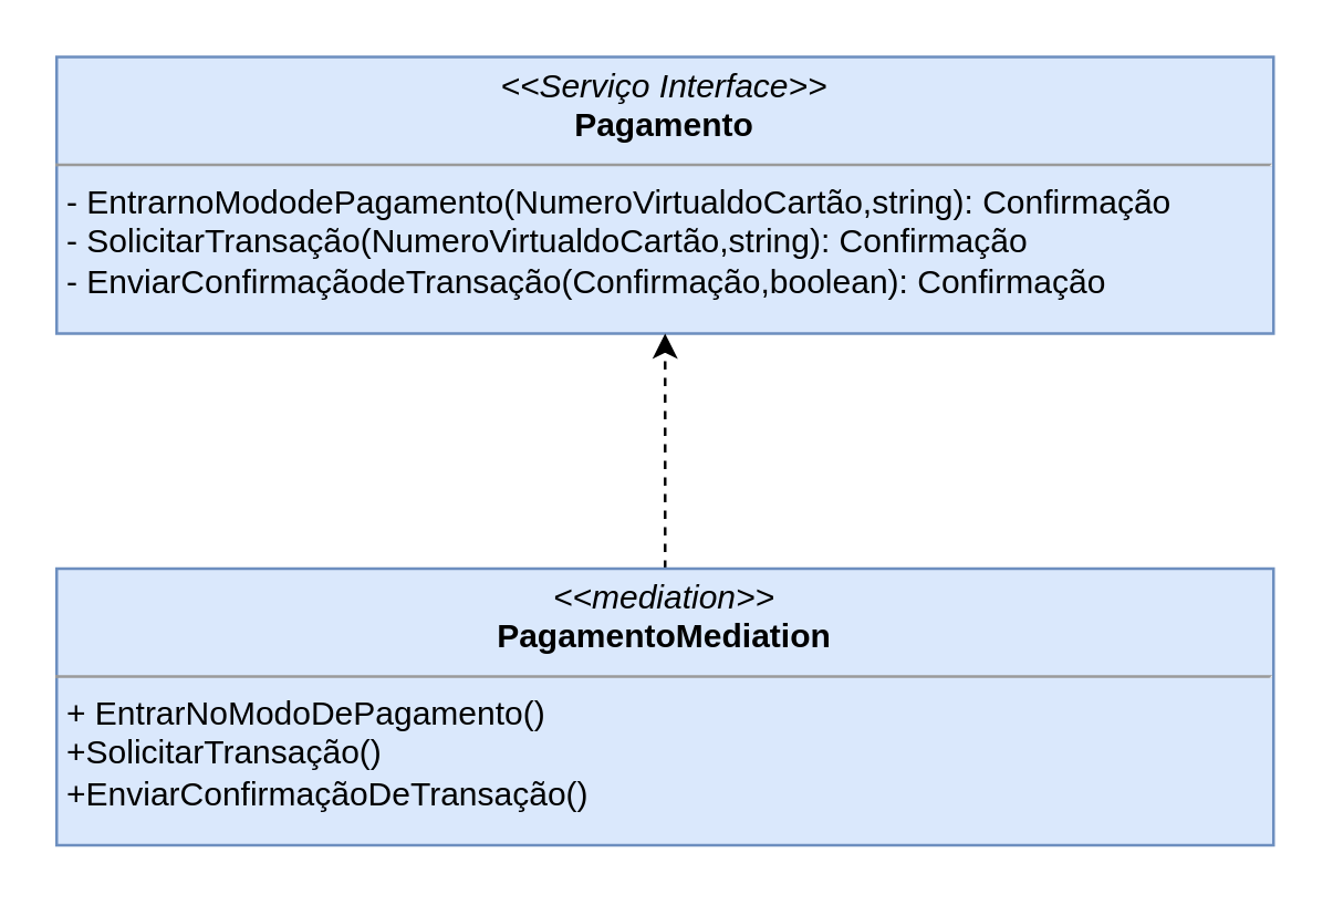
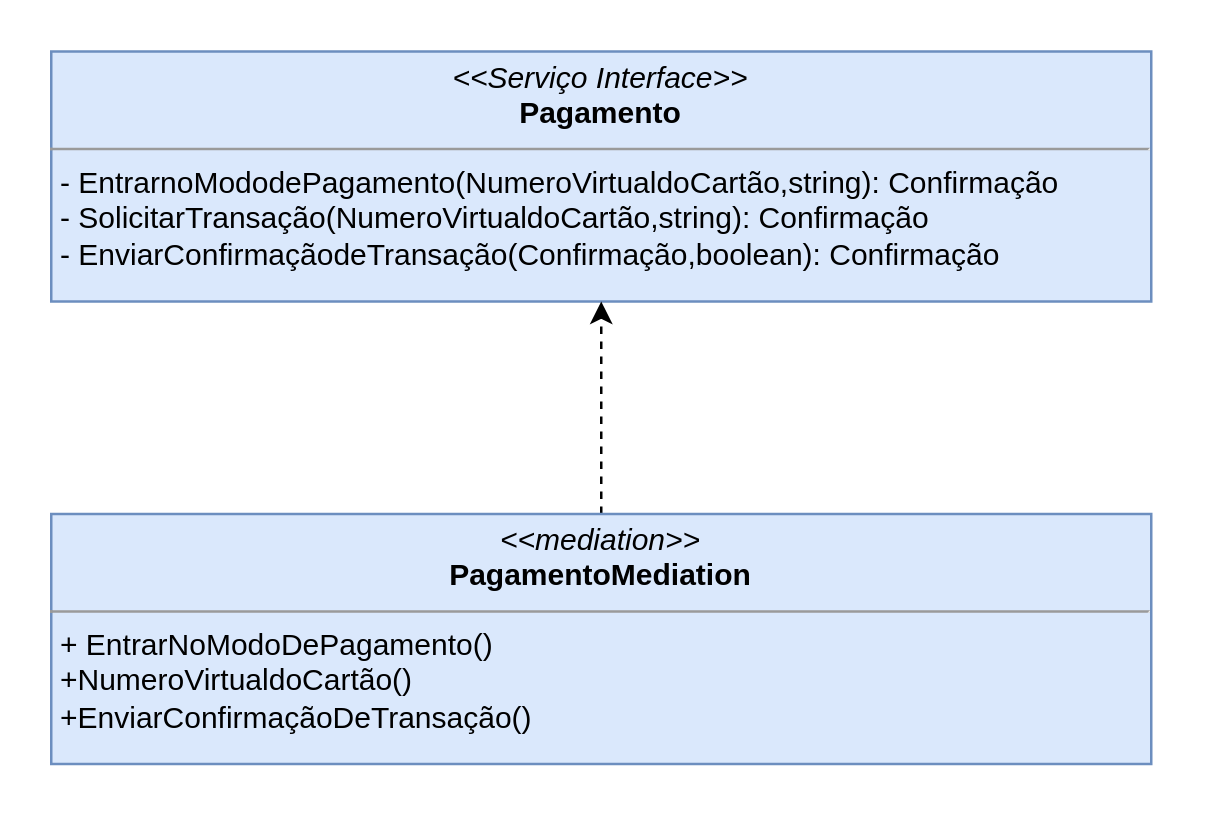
- <mxCell id="4" value="&lt;p style=&quot;margin: 0px ; margin-top: 4px ; text-align: center&quot;&gt;&lt;i&gt;&amp;lt;&amp;lt;mediation&amp;gt;&amp;gt;&lt;/i&gt;&lt;br&gt;&lt;b&gt;PagamentoMediation&lt;/b&gt;&lt;/p&gt;&lt;hr size=&quot;1&quot;&gt;&lt;p style=&quot;margin: 0px ; margin-left: 4px&quot;&gt;+ EntrarNoModoDePagamento()&lt;/p&gt;&lt;p style=&quot;margin: 0px ; margin-left: 4px&quot;&gt;+SolicitarTransação()&lt;/p&gt;&lt;p style=&quot;margin: 0px ; margin-left: 4px&quot;&gt;+EnviarConfirmaçãoDeTransação()&lt;/p&gt;&lt;p style=&quot;margin: 0px ; margin-left: 4px&quot;&gt;&lt;br&gt;&lt;/p&gt;" style="verticalAlign=top;align=left;overflow=fill;fontSize=12;fontFamily=Helvetica;html=1;fillColor=#dae8fc;strokeColor=#6c8ebf;" vertex="1" parent="1"><mxGeometry x="20" y="205" width="440" height="100" as="geometry" /></mxCell>
+ <mxCell id="4" value="&lt;p style=&quot;margin: 0px ; margin-top: 4px ; text-align: center&quot;&gt;&lt;i&gt;&amp;lt;&amp;lt;mediation&amp;gt;&amp;gt;&lt;/i&gt;&lt;br&gt;&lt;b&gt;PagamentoMediation&lt;/b&gt;&lt;/p&gt;&lt;hr size=&quot;1&quot;&gt;&lt;p style=&quot;margin: 0px ; margin-left: 4px&quot;&gt;+ EntrarNoModoDePagamento()&lt;/p&gt;&lt;p style=&quot;margin: 0px ; margin-left: 4px&quot;&gt;+NumeroVirtualdoCartão()&lt;/p&gt;&lt;p style=&quot;margin: 0px ; margin-left: 4px&quot;&gt;+EnviarConfirmaçãoDeTransação()&lt;/p&gt;&lt;p style=&quot;margin: 0px ; margin-left: 4px&quot;&gt;&lt;br&gt;&lt;/p&gt;" style="verticalAlign=top;align=left;overflow=fill;fontSize=12;fontFamily=Helvetica;html=1;fillColor=#dae8fc;strokeColor=#6c8ebf;" vertex="1" parent="1"><mxGeometry x="20" y="205" width="440" height="100" as="geometry" /></mxCell>
